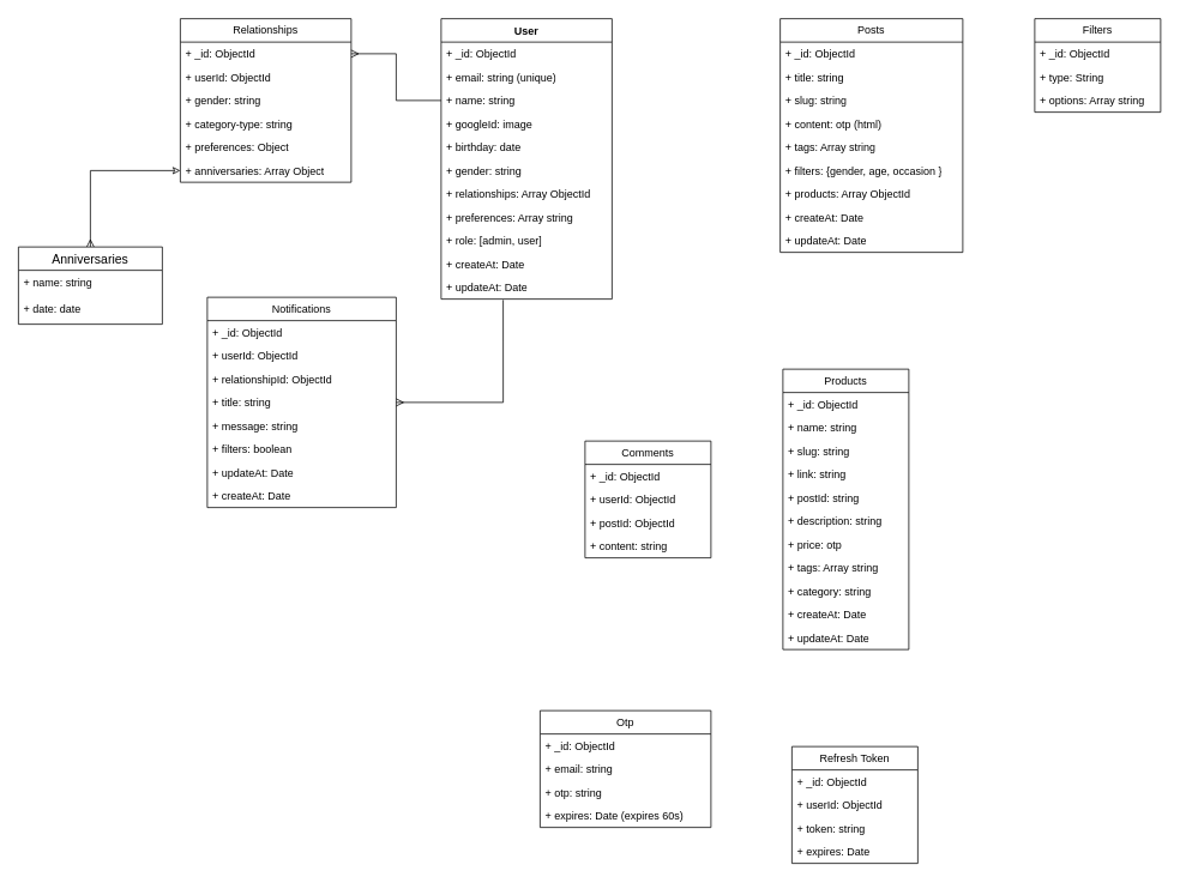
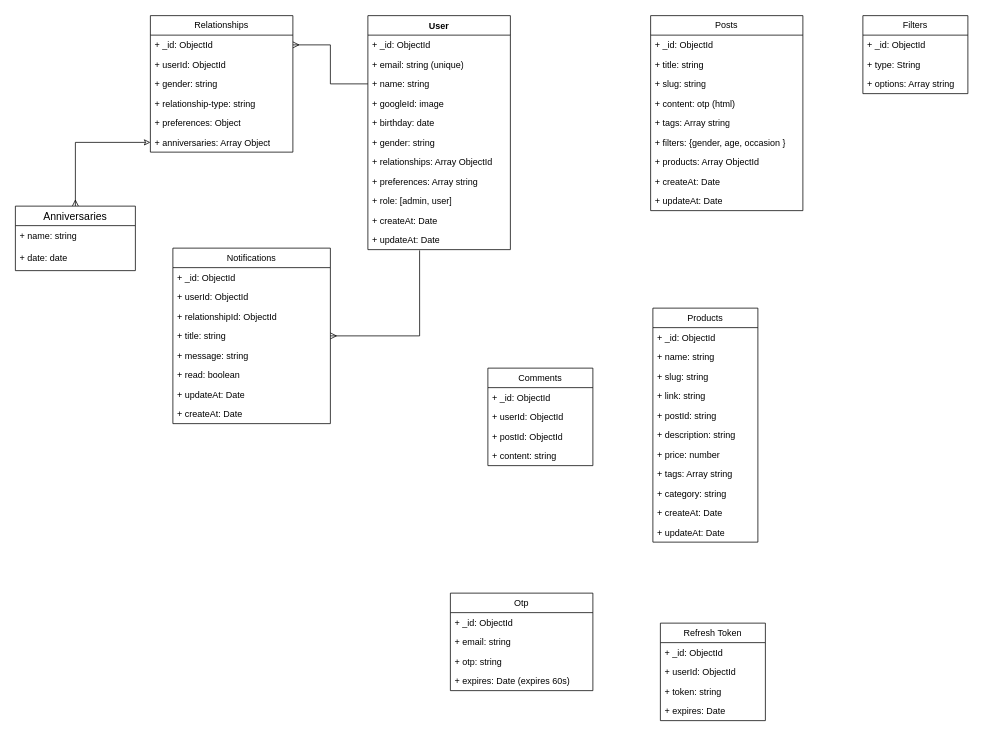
- <mxCell id="44" value="+ category-type: string&amp;nbsp;" style="text;strokeColor=none;fillColor=none;align=left;verticalAlign=top;spacingLeft=4;spacingRight=4;overflow=hidden;rotatable=0;points=[[0,0.5],[1,0.5]];portConstraint=eastwest;whiteSpace=wrap;html=1;" parent="40" vertex="1"><mxGeometry y="104" width="190" height="26" as="geometry" /></mxCell>
+ <mxCell id="44" value="+ relationship-type: string&amp;nbsp;" style="text;strokeColor=none;fillColor=none;align=left;verticalAlign=top;spacingLeft=4;spacingRight=4;overflow=hidden;rotatable=0;points=[[0,0.5],[1,0.5]];portConstraint=eastwest;whiteSpace=wrap;html=1;" parent="40" vertex="1"><mxGeometry y="104" width="190" height="26" as="geometry" /></mxCell>
- <mxCell id="58" value="+ filters: boolean" style="text;strokeColor=none;fillColor=none;align=left;verticalAlign=top;spacingLeft=4;spacingRight=4;overflow=hidden;rotatable=0;points=[[0,0.5],[1,0.5]];portConstraint=eastwest;whiteSpace=wrap;html=1;" parent="52" vertex="1"><mxGeometry y="156" width="210" height="26" as="geometry" /></mxCell>
+ <mxCell id="58" value="+ read: boolean" style="text;strokeColor=none;fillColor=none;align=left;verticalAlign=top;spacingLeft=4;spacingRight=4;overflow=hidden;rotatable=0;points=[[0,0.5],[1,0.5]];portConstraint=eastwest;whiteSpace=wrap;html=1;" parent="52" vertex="1"><mxGeometry y="156" width="210" height="26" as="geometry" /></mxCell>
- <mxCell id="31" value="+ price: otp" style="text;strokeColor=none;fillColor=none;align=left;verticalAlign=top;spacingLeft=4;spacingRight=4;overflow=hidden;rotatable=0;points=[[0,0.5],[1,0.5]];portConstraint=eastwest;whiteSpace=wrap;html=1;" parent="24" vertex="1"><mxGeometry y="182" width="140" height="26" as="geometry" /></mxCell>
+ <mxCell id="31" value="+ price: number" style="text;strokeColor=none;fillColor=none;align=left;verticalAlign=top;spacingLeft=4;spacingRight=4;overflow=hidden;rotatable=0;points=[[0,0.5],[1,0.5]];portConstraint=eastwest;whiteSpace=wrap;html=1;" parent="24" vertex="1"><mxGeometry y="182" width="140" height="26" as="geometry" /></mxCell>
